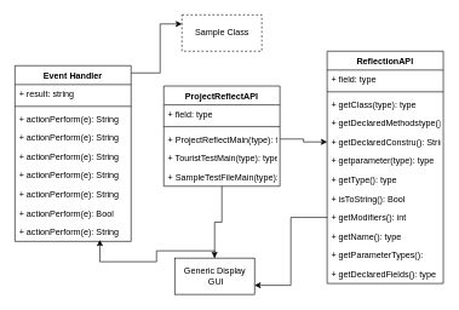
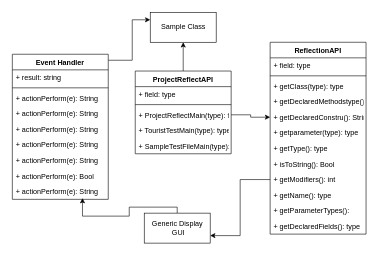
- <mxCell id="2" value="Sample Class" style="html=1;dashed=1;" vertex="1" parent="1"><mxGeometry x="250" y="20" width="110" height="50" as="geometry" /></mxCell>
+ <mxCell id="2" value="Sample Class" style="html=1;" vertex="1" parent="1"><mxGeometry x="250" y="20" width="110" height="50" as="geometry" /></mxCell>
- <mxCell id="30" style="edgeStyle=orthogonalEdgeStyle;rounded=0;orthogonalLoop=1;jettySize=auto;html=1;" edge="1" parent="1" source="31" target="15"><mxGeometry relative="1" as="geometry" /></mxCell>
+ <mxCell id="30" style="edgeStyle=orthogonalEdgeStyle;rounded=0;orthogonalLoop=1;jettySize=auto;html=1;entryX=0.5;entryY=1;entryDx=0;entryDy=0;" edge="1" parent="1" source="31" target="2"><mxGeometry relative="1" as="geometry" /></mxCell>
